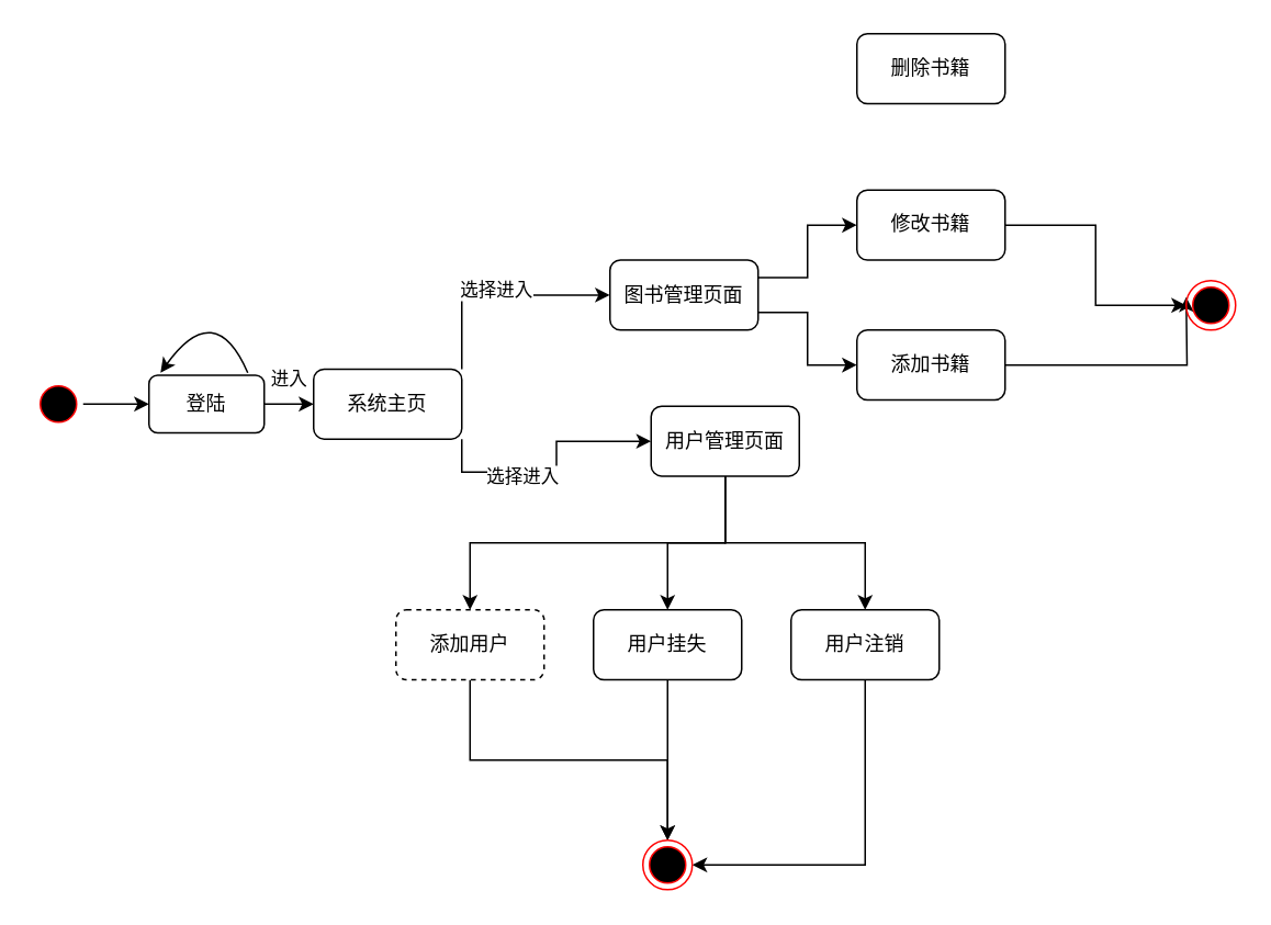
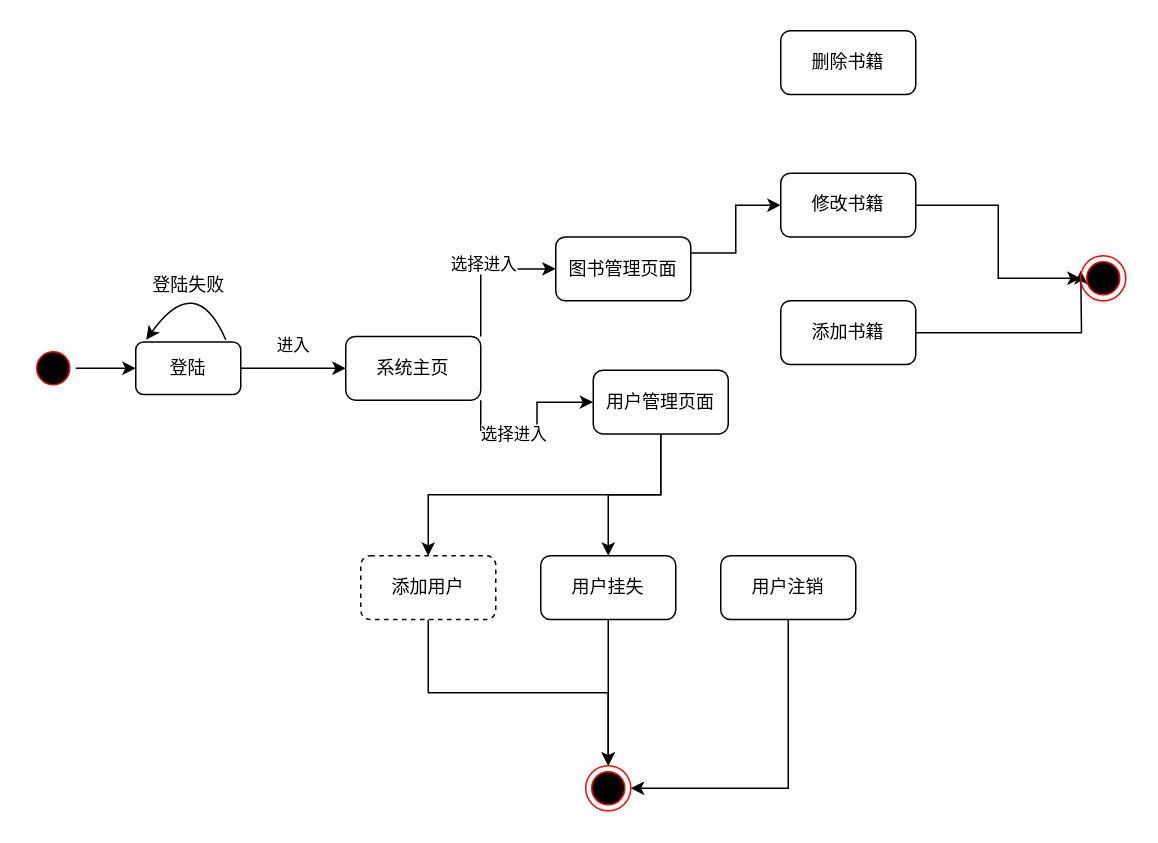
+ <mxCell id="7" value="登陆失败" style="text;html=1;align=center;verticalAlign=middle;resizable=0;points=[];autosize=1;strokeColor=none;fillColor=none;" vertex="1" parent="1"><mxGeometry x="95" y="180" width="60" height="20" as="geometry" /></mxCell>
- <mxCell id="14" style="edgeStyle=orthogonalEdgeStyle;rounded=0;orthogonalLoop=1;jettySize=auto;html=1;exitX=1;exitY=0.75;exitDx=0;exitDy=0;" edge="1" parent="1" source="15" target="21"><mxGeometry relative="1" as="geometry" /></mxCell>
- <mxCell id="12" value="系统主页" style="rounded=1;whiteSpace=wrap;html=1;" vertex="1" parent="1"><mxGeometry x="190" y="223.75" width="90" height="42.5" as="geometry" /></mxCell>
+ <mxCell id="12" value="系统主页" style="rounded=1;whiteSpace=wrap;html=1;" vertex="1" parent="1"><mxGeometry x="230" y="223.75" width="90" height="42.5" as="geometry" /></mxCell>
- <mxCell id="18" style="edgeStyle=orthogonalEdgeStyle;rounded=0;orthogonalLoop=1;jettySize=auto;html=1;exitX=0.5;exitY=1;exitDx=0;exitDy=0;" edge="1" parent="1" source="19" target="31"><mxGeometry relative="1" as="geometry" /></mxCell>
